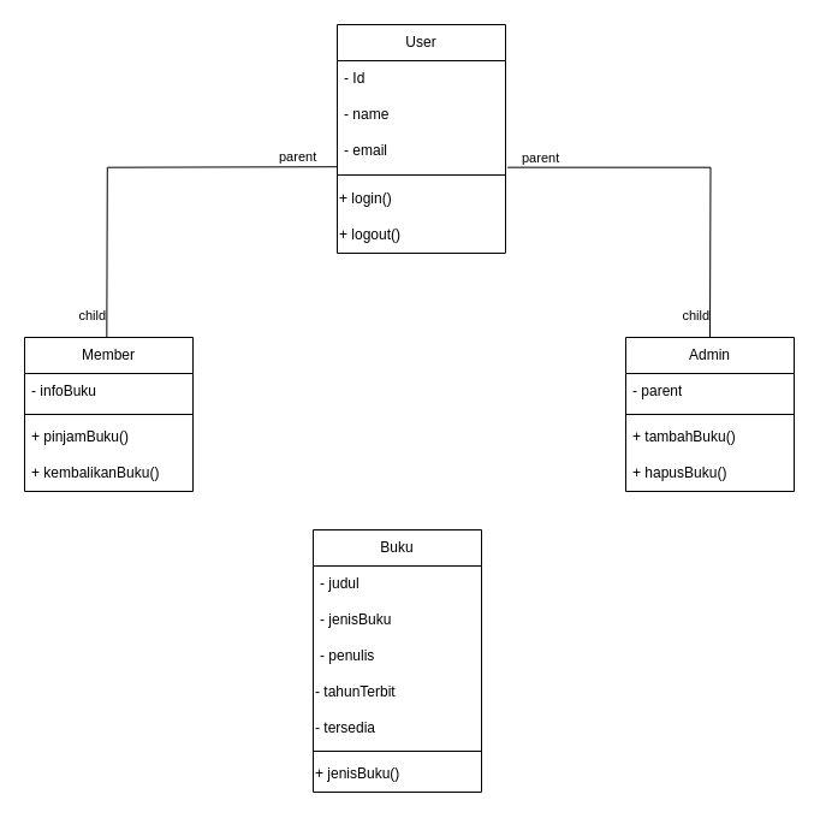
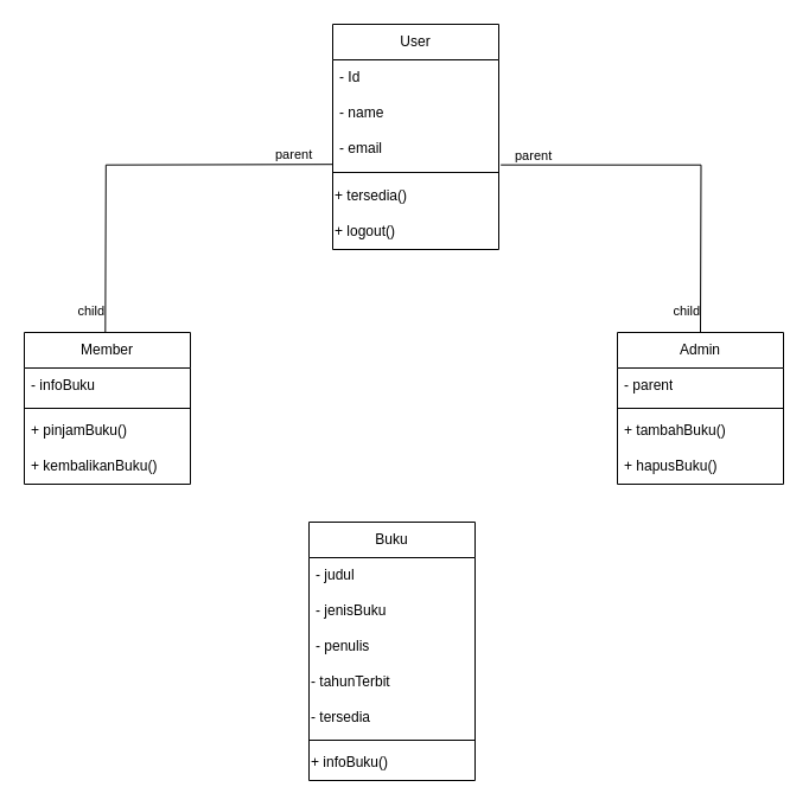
- <mxCell id="17" value="+ login()" style="text;html=1;align=left;verticalAlign=middle;whiteSpace=wrap;rounded=0;" vertex="1" parent="12"><mxGeometry y="130" width="140" height="30" as="geometry" /></mxCell>
+ <mxCell id="17" value="+ tersedia()" style="text;html=1;align=left;verticalAlign=middle;whiteSpace=wrap;rounded=0;" vertex="1" parent="12"><mxGeometry y="130" width="140" height="30" as="geometry" /></mxCell>
- <mxCell id="26" value="+ jenisBuku()" style="text;html=1;align=left;verticalAlign=middle;whiteSpace=wrap;rounded=0;" vertex="1" parent="19"><mxGeometry y="188" width="140" height="30" as="geometry" /></mxCell>
+ <mxCell id="26" value="+ infoBuku()" style="text;html=1;align=left;verticalAlign=middle;whiteSpace=wrap;rounded=0;" vertex="1" parent="19"><mxGeometry y="188" width="140" height="30" as="geometry" /></mxCell>
